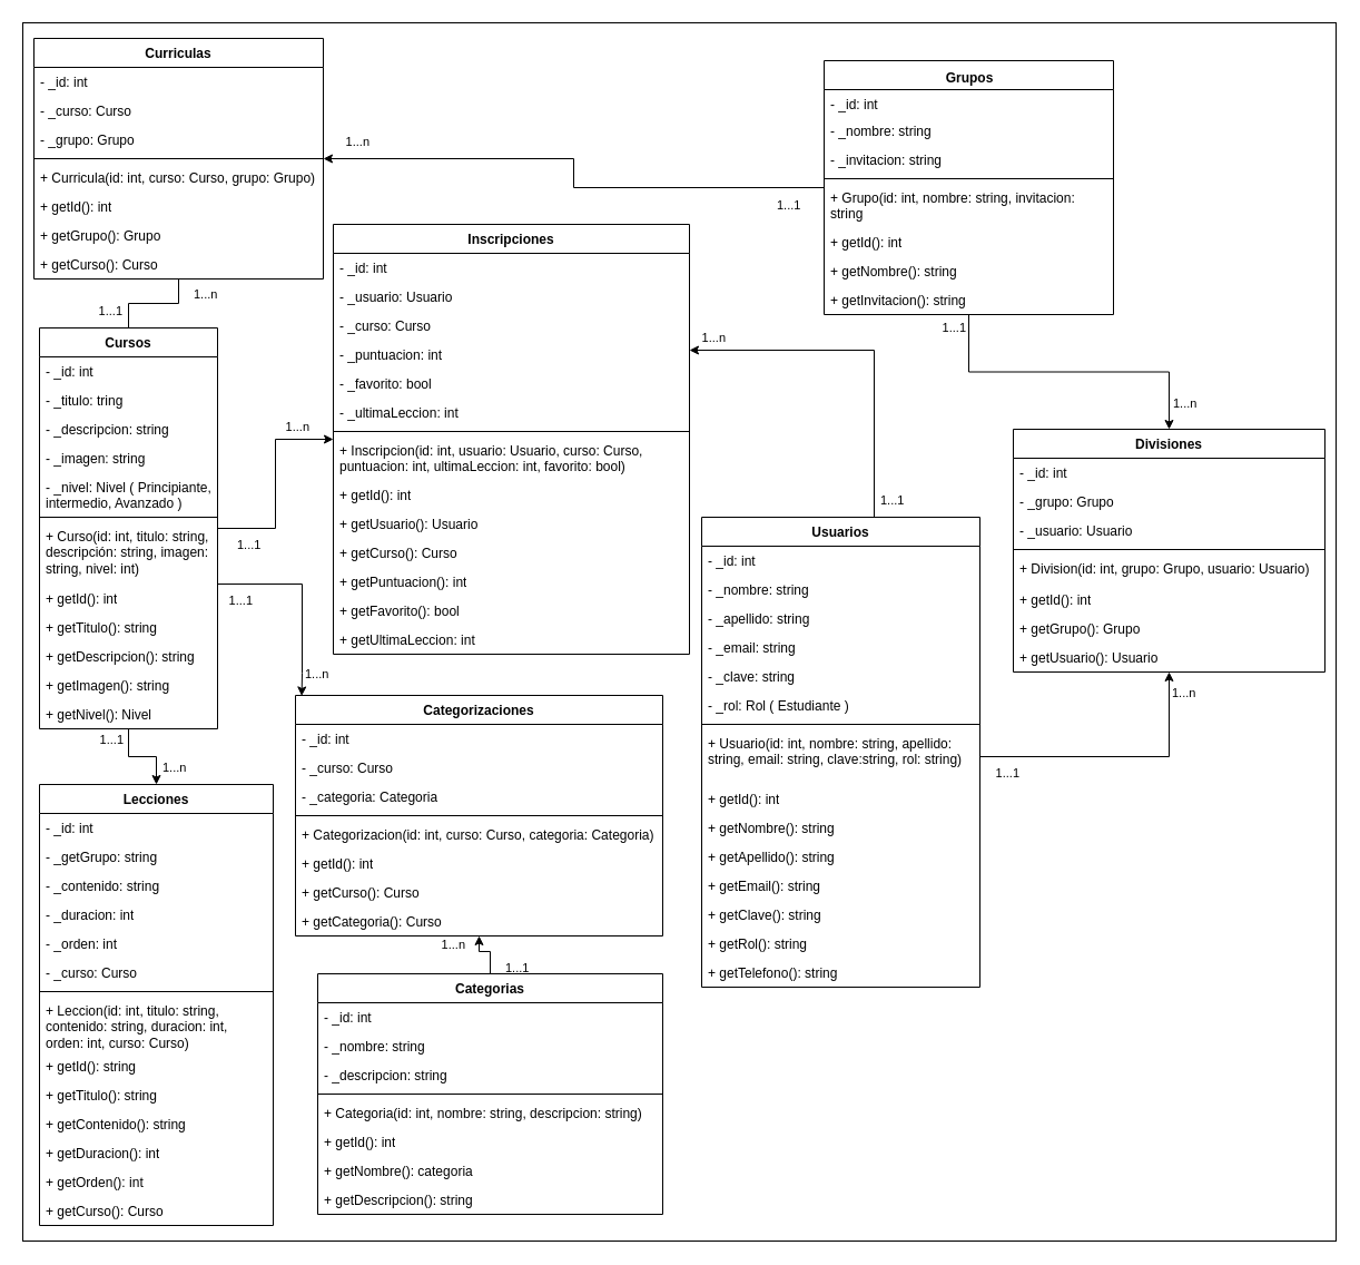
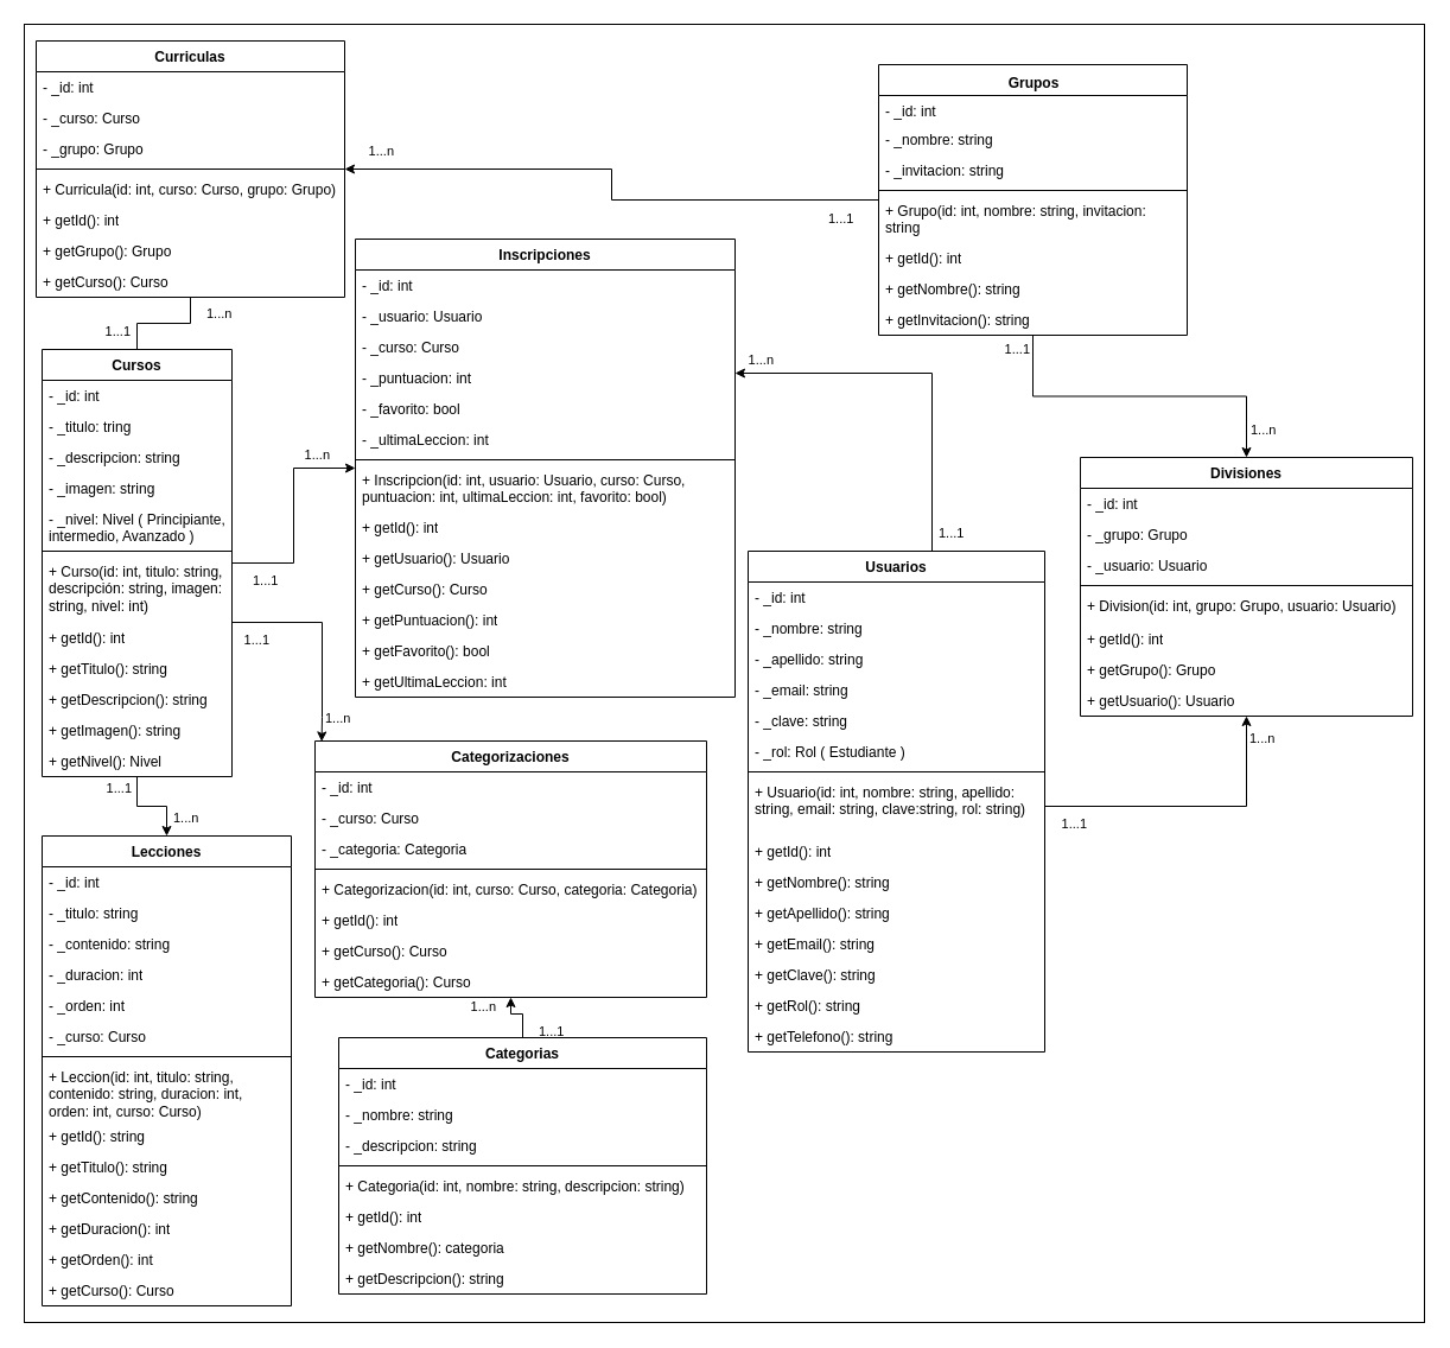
- <mxCell id="32" value="- _getGrupo: string" style="text;strokeColor=none;fillColor=none;align=left;verticalAlign=top;spacingLeft=4;spacingRight=4;overflow=hidden;rotatable=0;points=[[0,0.5],[1,0.5]];portConstraint=eastwest;whiteSpace=wrap;html=1;" parent="30" vertex="1"><mxGeometry y="52" width="210" height="26" as="geometry" /></mxCell>
+ <mxCell id="32" value="- _titulo: string" style="text;strokeColor=none;fillColor=none;align=left;verticalAlign=top;spacingLeft=4;spacingRight=4;overflow=hidden;rotatable=0;points=[[0,0.5],[1,0.5]];portConstraint=eastwest;whiteSpace=wrap;html=1;" parent="30" vertex="1"><mxGeometry y="52" width="210" height="26" as="geometry" /></mxCell>
